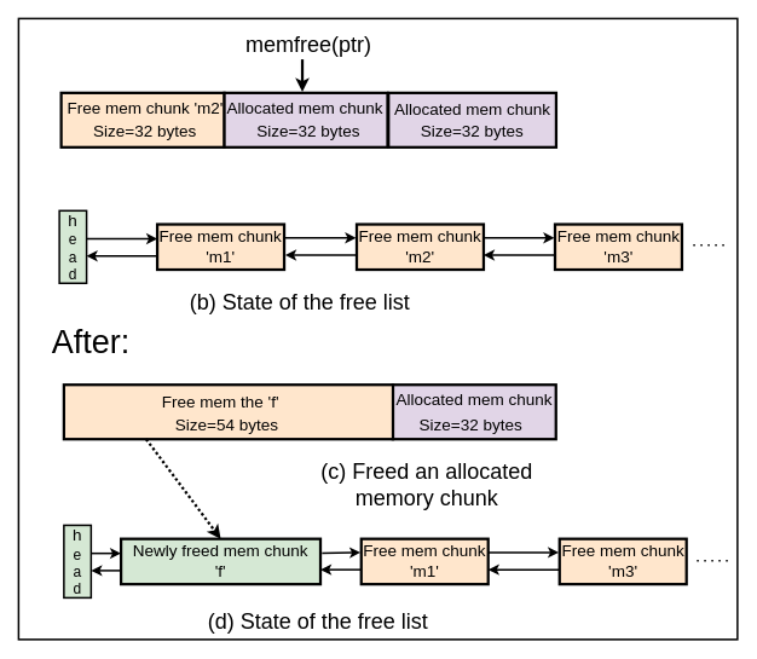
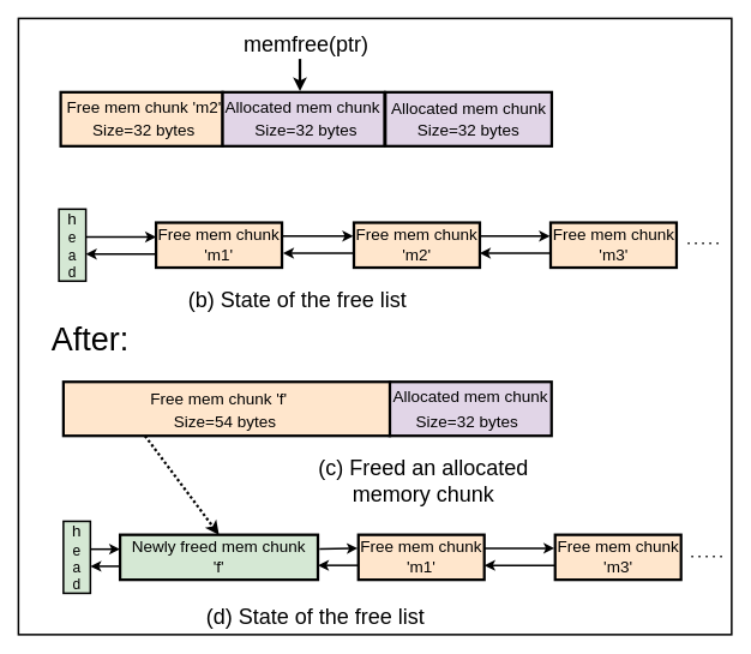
- <mxCell id="7" value="&lt;font style=&quot;font-size: 18px;&quot;&gt;Free mem the&lt;/font&gt;&lt;font style=&quot;font-size: 18px;&quot;&gt; 'f'&lt;/font&gt;" style="text;html=1;strokeColor=none;fillColor=none;align=center;verticalAlign=middle;whiteSpace=wrap;rounded=0;" parent="1" vertex="1"><mxGeometry x="138.25" y="430" width="209.5" height="26" as="geometry" /></mxCell>
+ <mxCell id="7" value="&lt;font style=&quot;font-size: 18px;&quot;&gt;Free mem chunk&lt;/font&gt;&lt;font style=&quot;font-size: 18px;&quot;&gt; 'f'&lt;/font&gt;" style="text;html=1;strokeColor=none;fillColor=none;align=center;verticalAlign=middle;whiteSpace=wrap;rounded=0;" parent="1" vertex="1"><mxGeometry x="138.25" y="430" width="209.5" height="26" as="geometry" /></mxCell>
